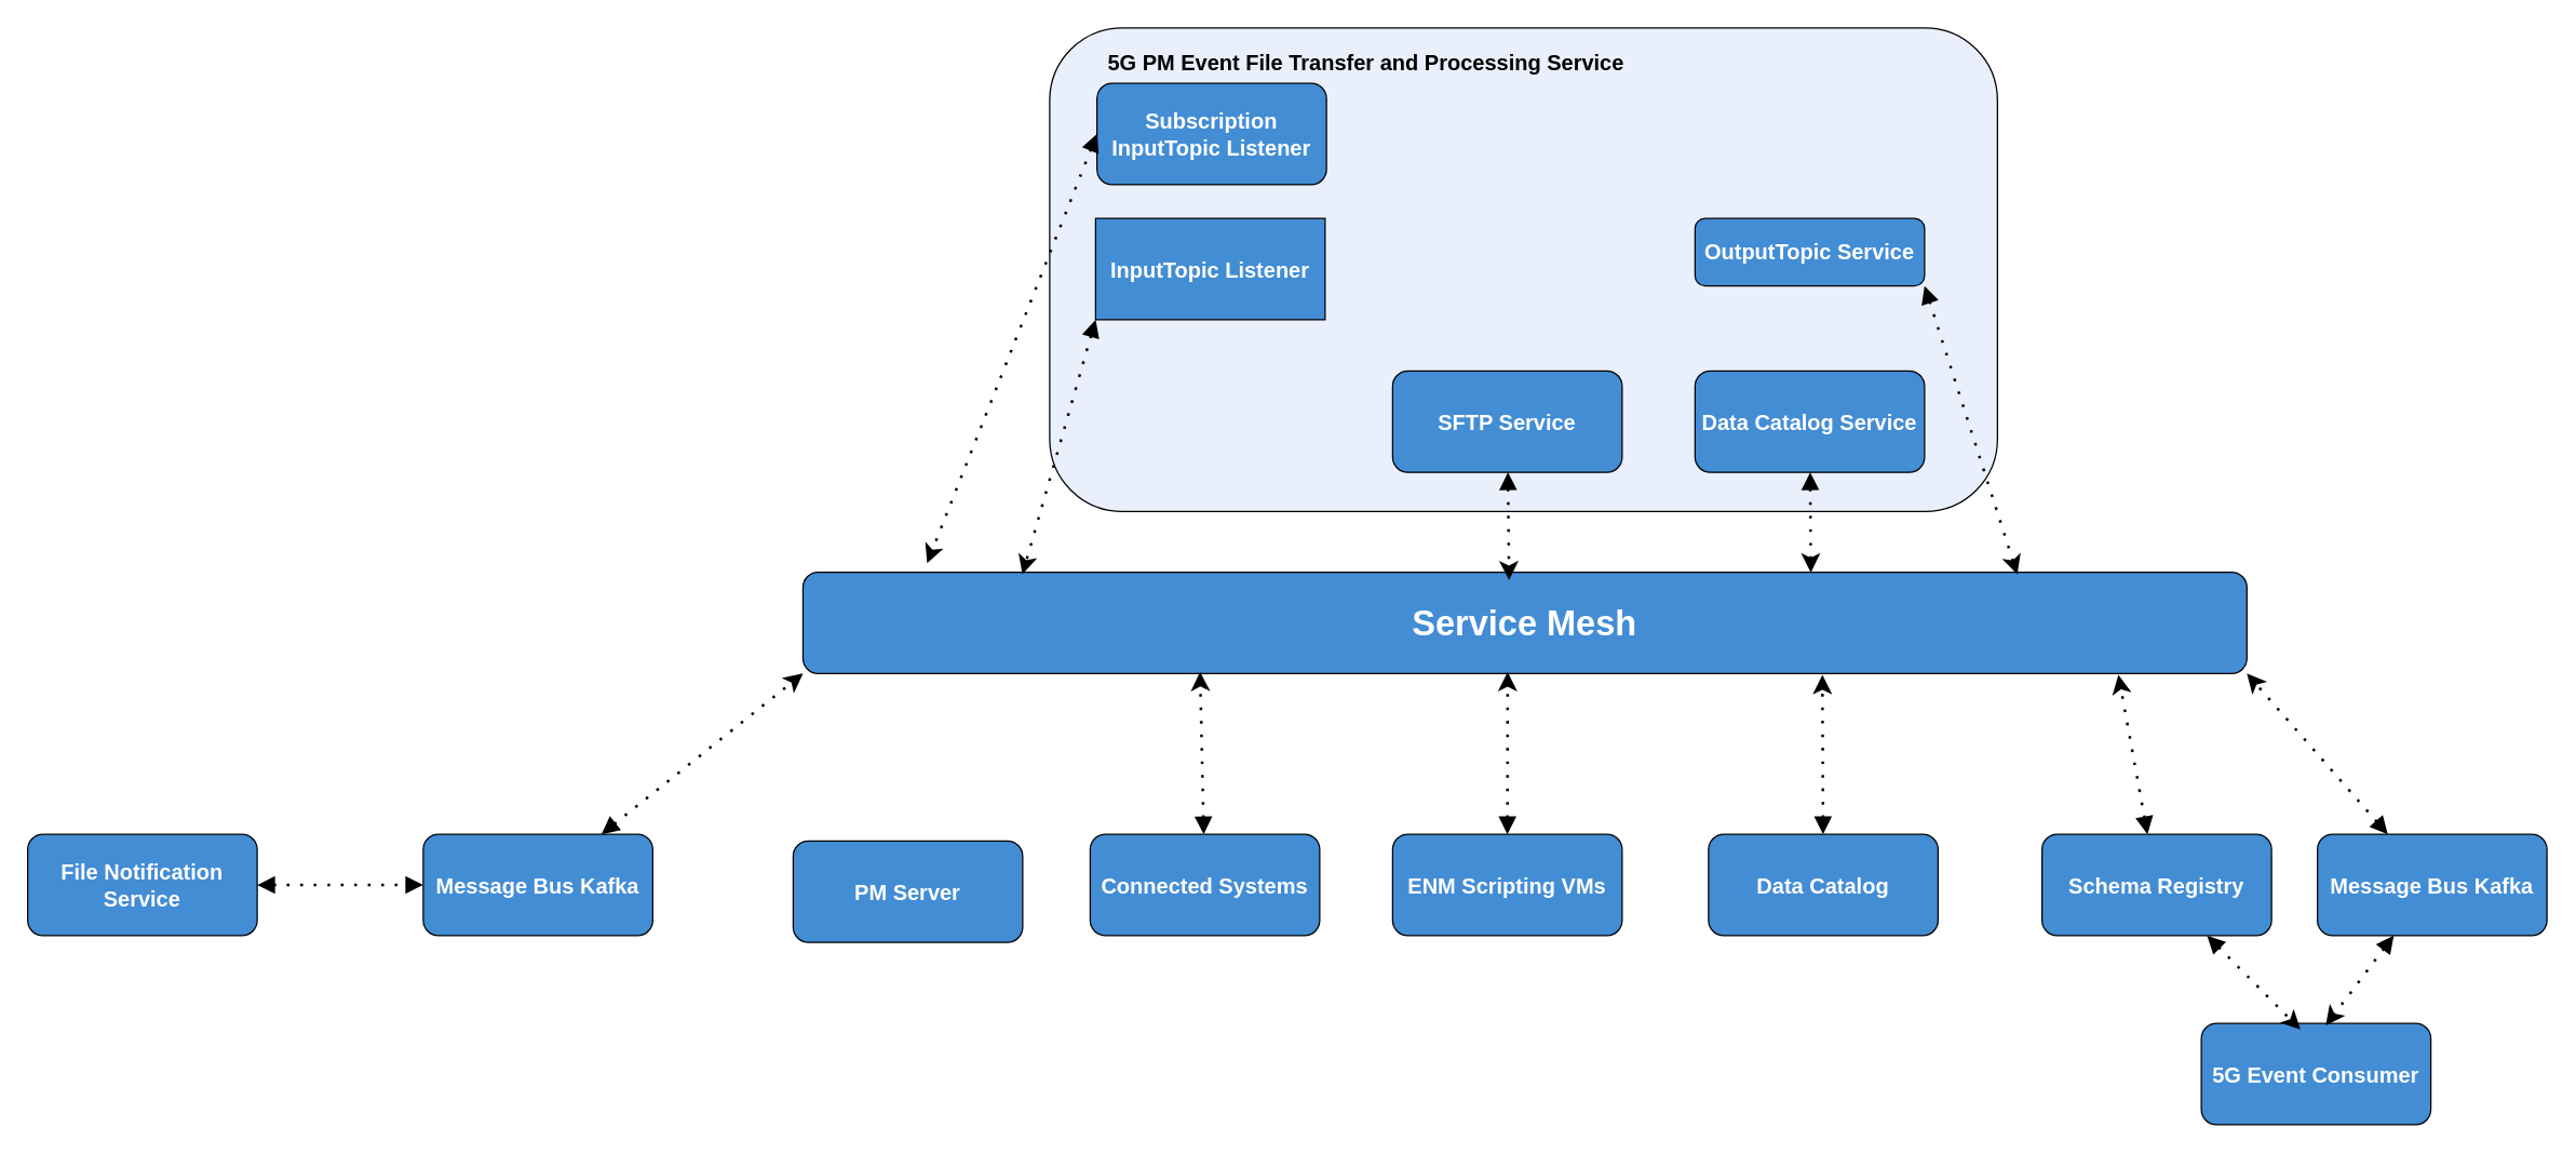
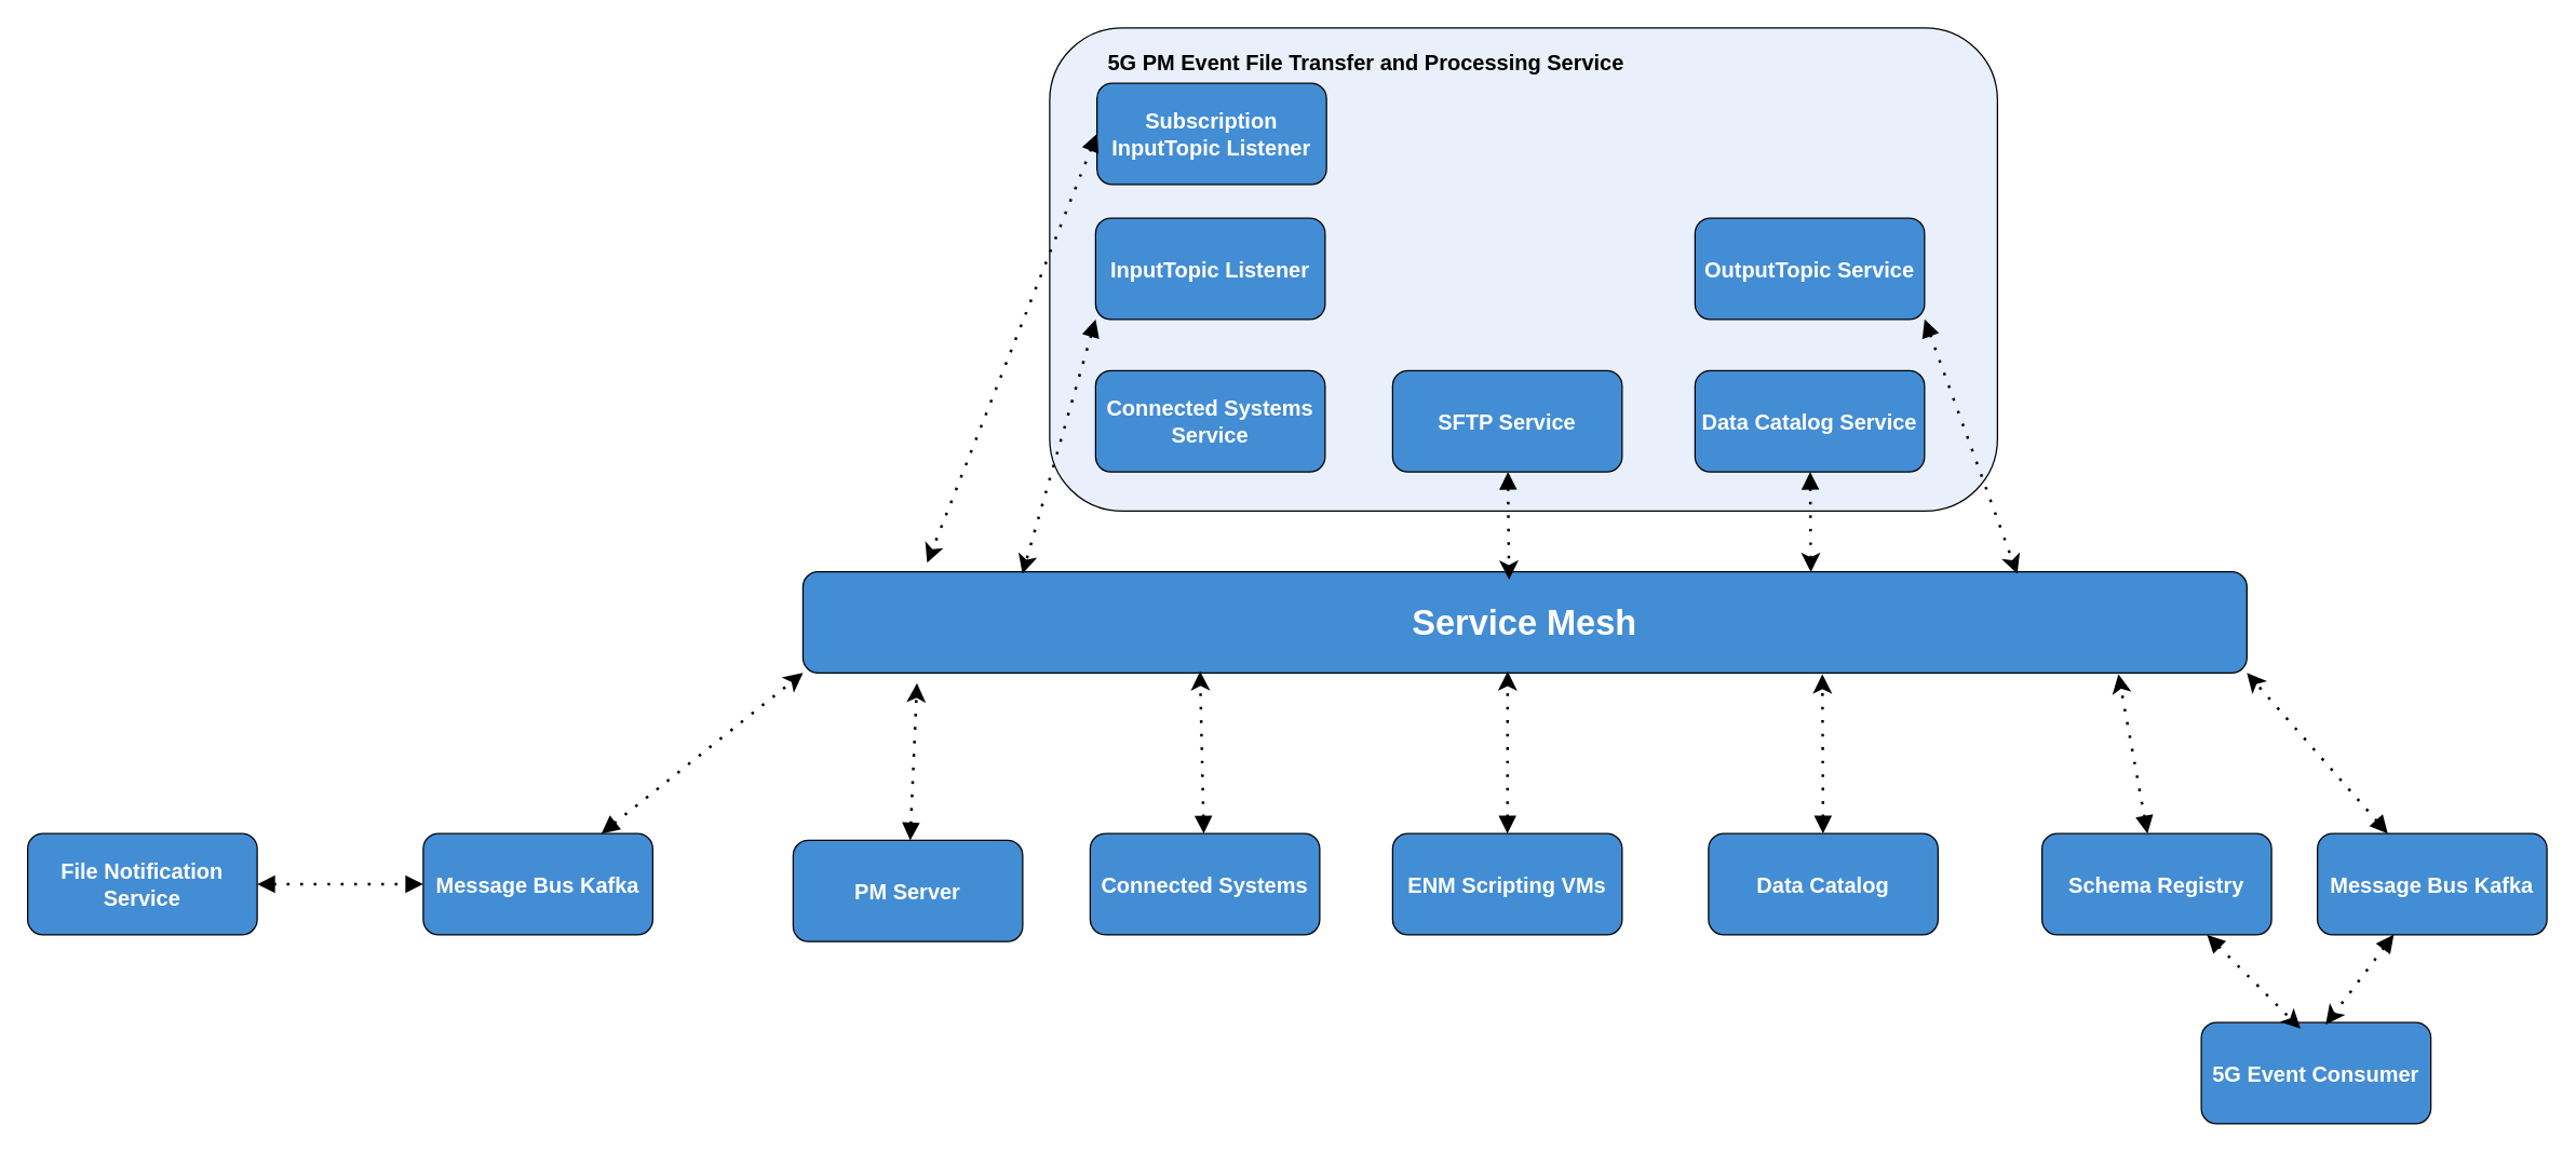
- <mxCell id="25" value="&lt;font color=&quot;#ffffff&quot;&gt;&lt;b&gt;OutputTopic Service&lt;/b&gt;&lt;/font&gt;" style="rounded=1;whiteSpace=wrap;html=1;fontSize=16;fillColor=#438DD5;strokeColor=#000000;" parent="22" vertex="1"><mxGeometry x="478" y="141" width="170" height="50" as="geometry" /></mxCell>
+ <mxCell id="25" value="&lt;font color=&quot;#ffffff&quot;&gt;&lt;b&gt;OutputTopic Service&lt;/b&gt;&lt;/font&gt;" style="rounded=1;whiteSpace=wrap;html=1;fontSize=16;fillColor=#438DD5;strokeColor=#000000;" parent="22" vertex="1"><mxGeometry x="478" y="141" width="170" height="75" as="geometry" /></mxCell>
- <mxCell id="24" value="&lt;font color=&quot;#ffffff&quot;&gt;&lt;b&gt;InputTopic Listener&lt;/b&gt;&lt;/font&gt;" style="whiteSpace=wrap;html=1;fontSize=16;fillColor=#438DD5;strokeColor=#000000;rounded=0;" parent="22" vertex="1"><mxGeometry x="34" y="141" width="170" height="75" as="geometry" /></mxCell>
+ <mxCell id="24" value="&lt;font color=&quot;#ffffff&quot;&gt;&lt;b&gt;InputTopic Listener&lt;/b&gt;&lt;/font&gt;" style="rounded=1;whiteSpace=wrap;html=1;fontSize=16;fillColor=#438DD5;strokeColor=#000000;" parent="22" vertex="1"><mxGeometry x="34" y="141" width="170" height="75" as="geometry" /></mxCell>
+ <mxCell id="26" value="&lt;font color=&quot;#ffffff&quot;&gt;&lt;b&gt;Connected Systems Service&lt;/b&gt;&lt;/font&gt;" style="rounded=1;whiteSpace=wrap;html=1;fontSize=16;fillColor=#438DD5;strokeColor=#000000;" parent="22" vertex="1"><mxGeometry x="34" y="254" width="170" height="75" as="geometry" /></mxCell>
+ <mxCell id="14" style="edgeStyle=none;curved=1;rounded=0;orthogonalLoop=1;jettySize=auto;html=1;entryX=0.079;entryY=1.101;entryDx=0;entryDy=0;entryPerimeter=0;fontSize=12;startSize=8;endSize=8;dashed=1;dashPattern=1 4;startArrow=block;startFill=1;strokeWidth=2;" parent="1" source="4" target="9" edge="1"><mxGeometry relative="1" as="geometry" /></mxCell>
